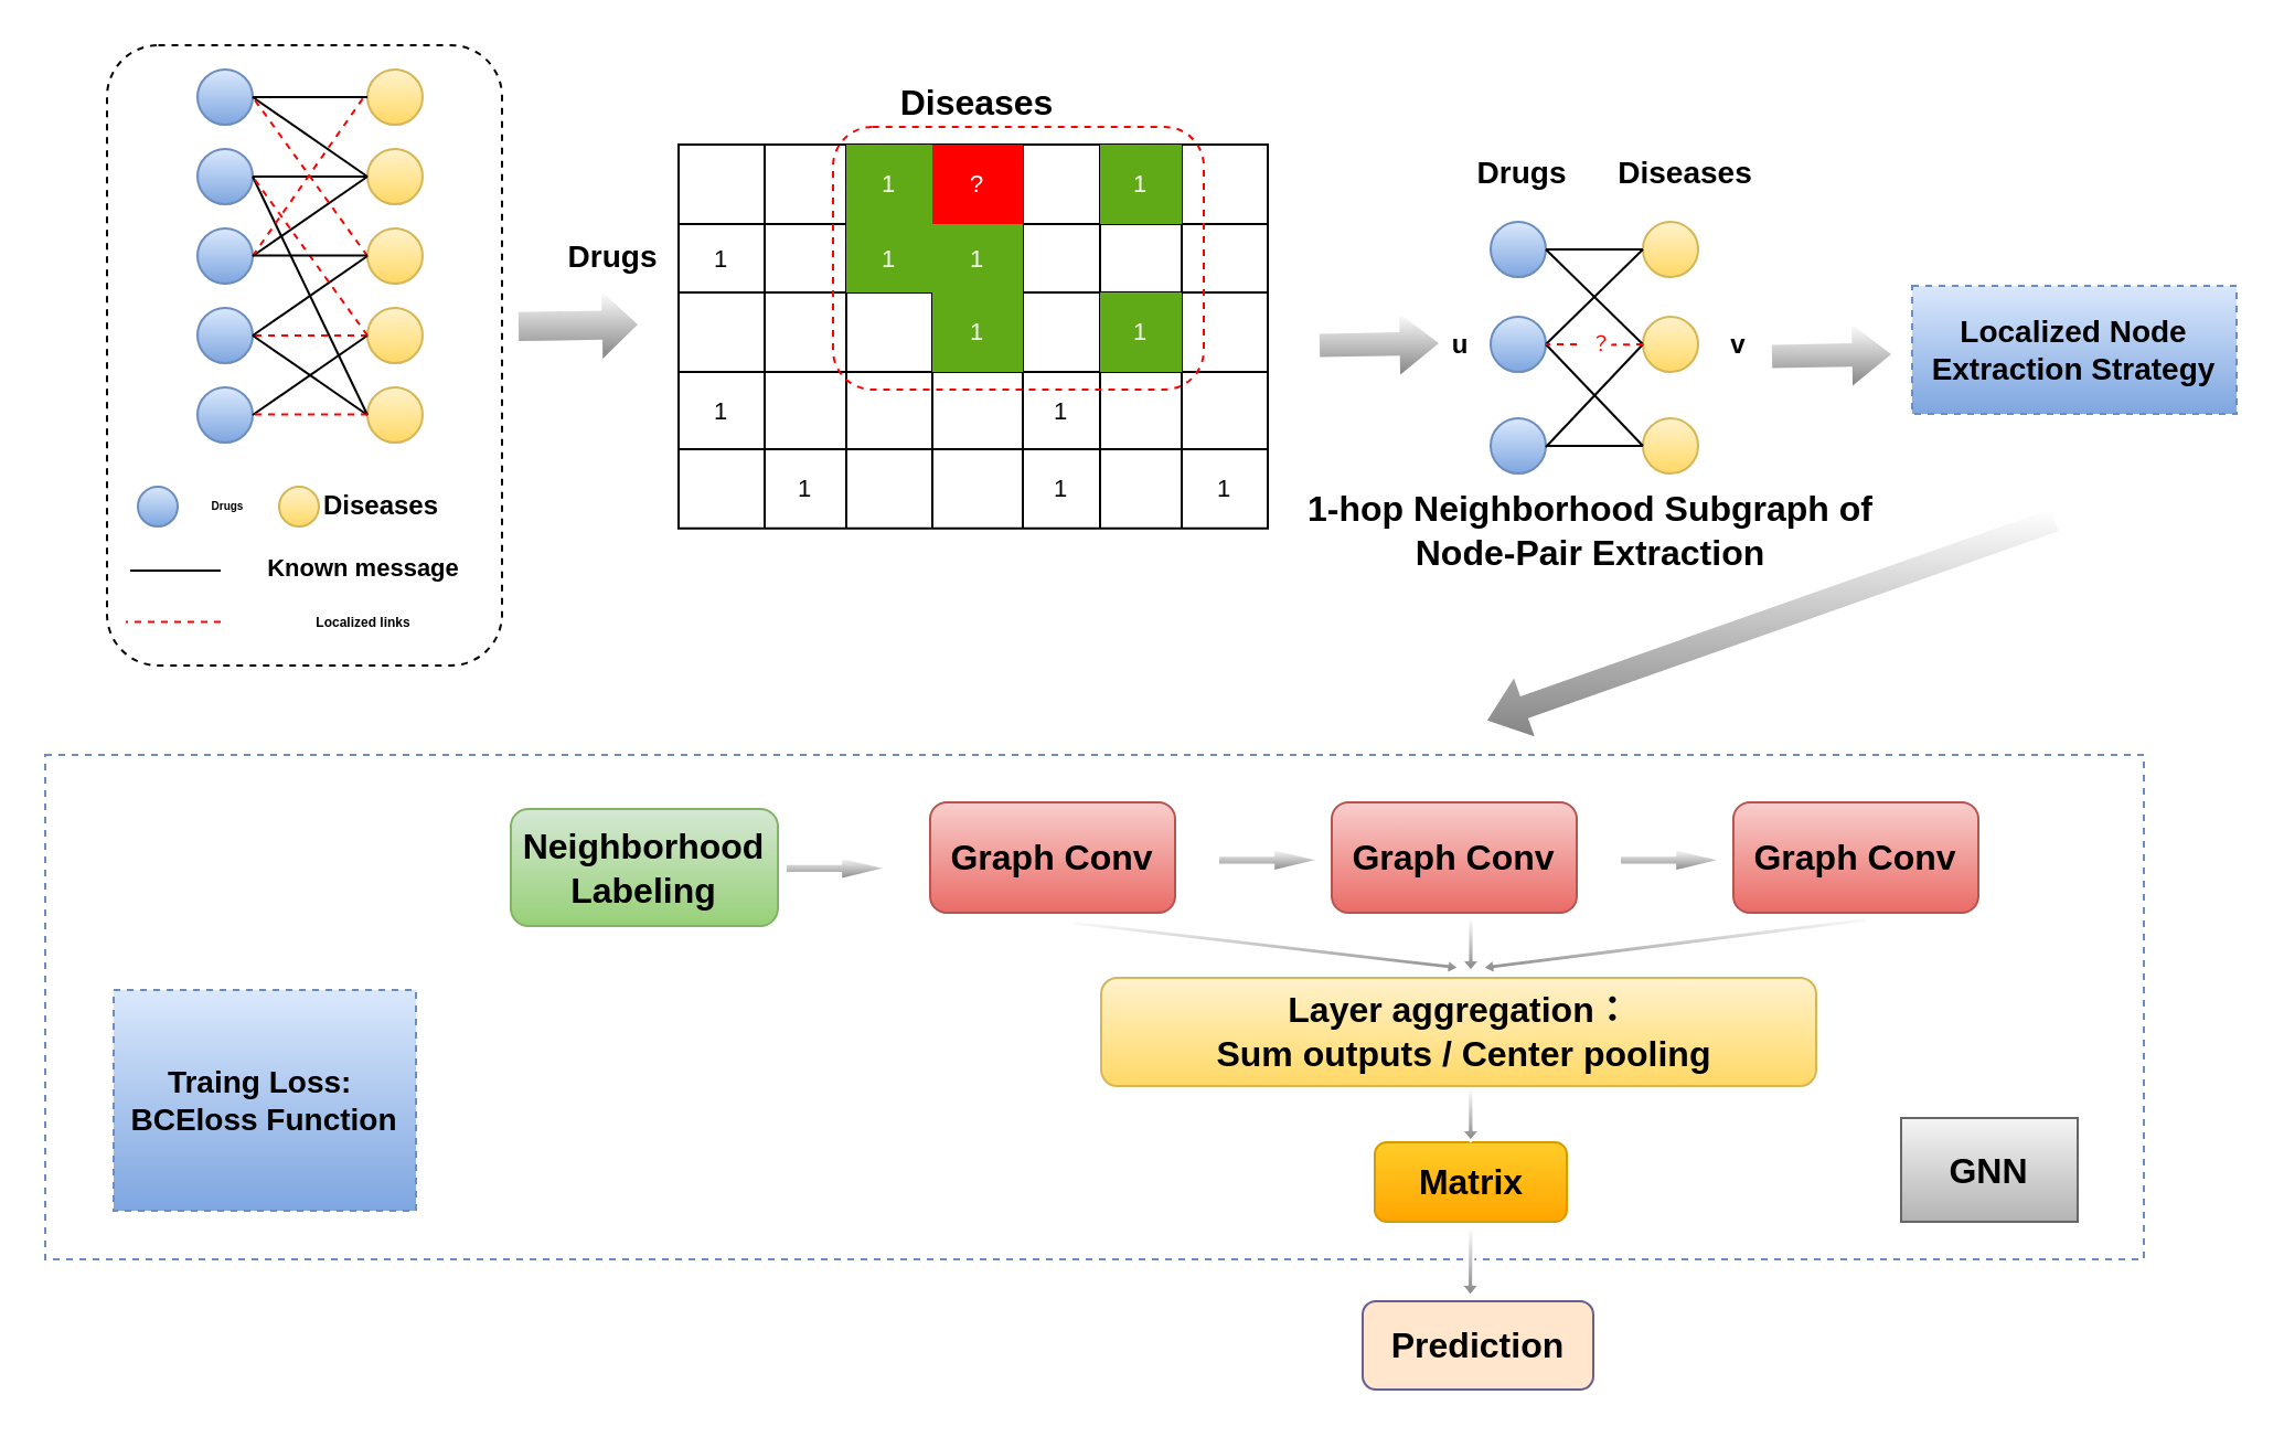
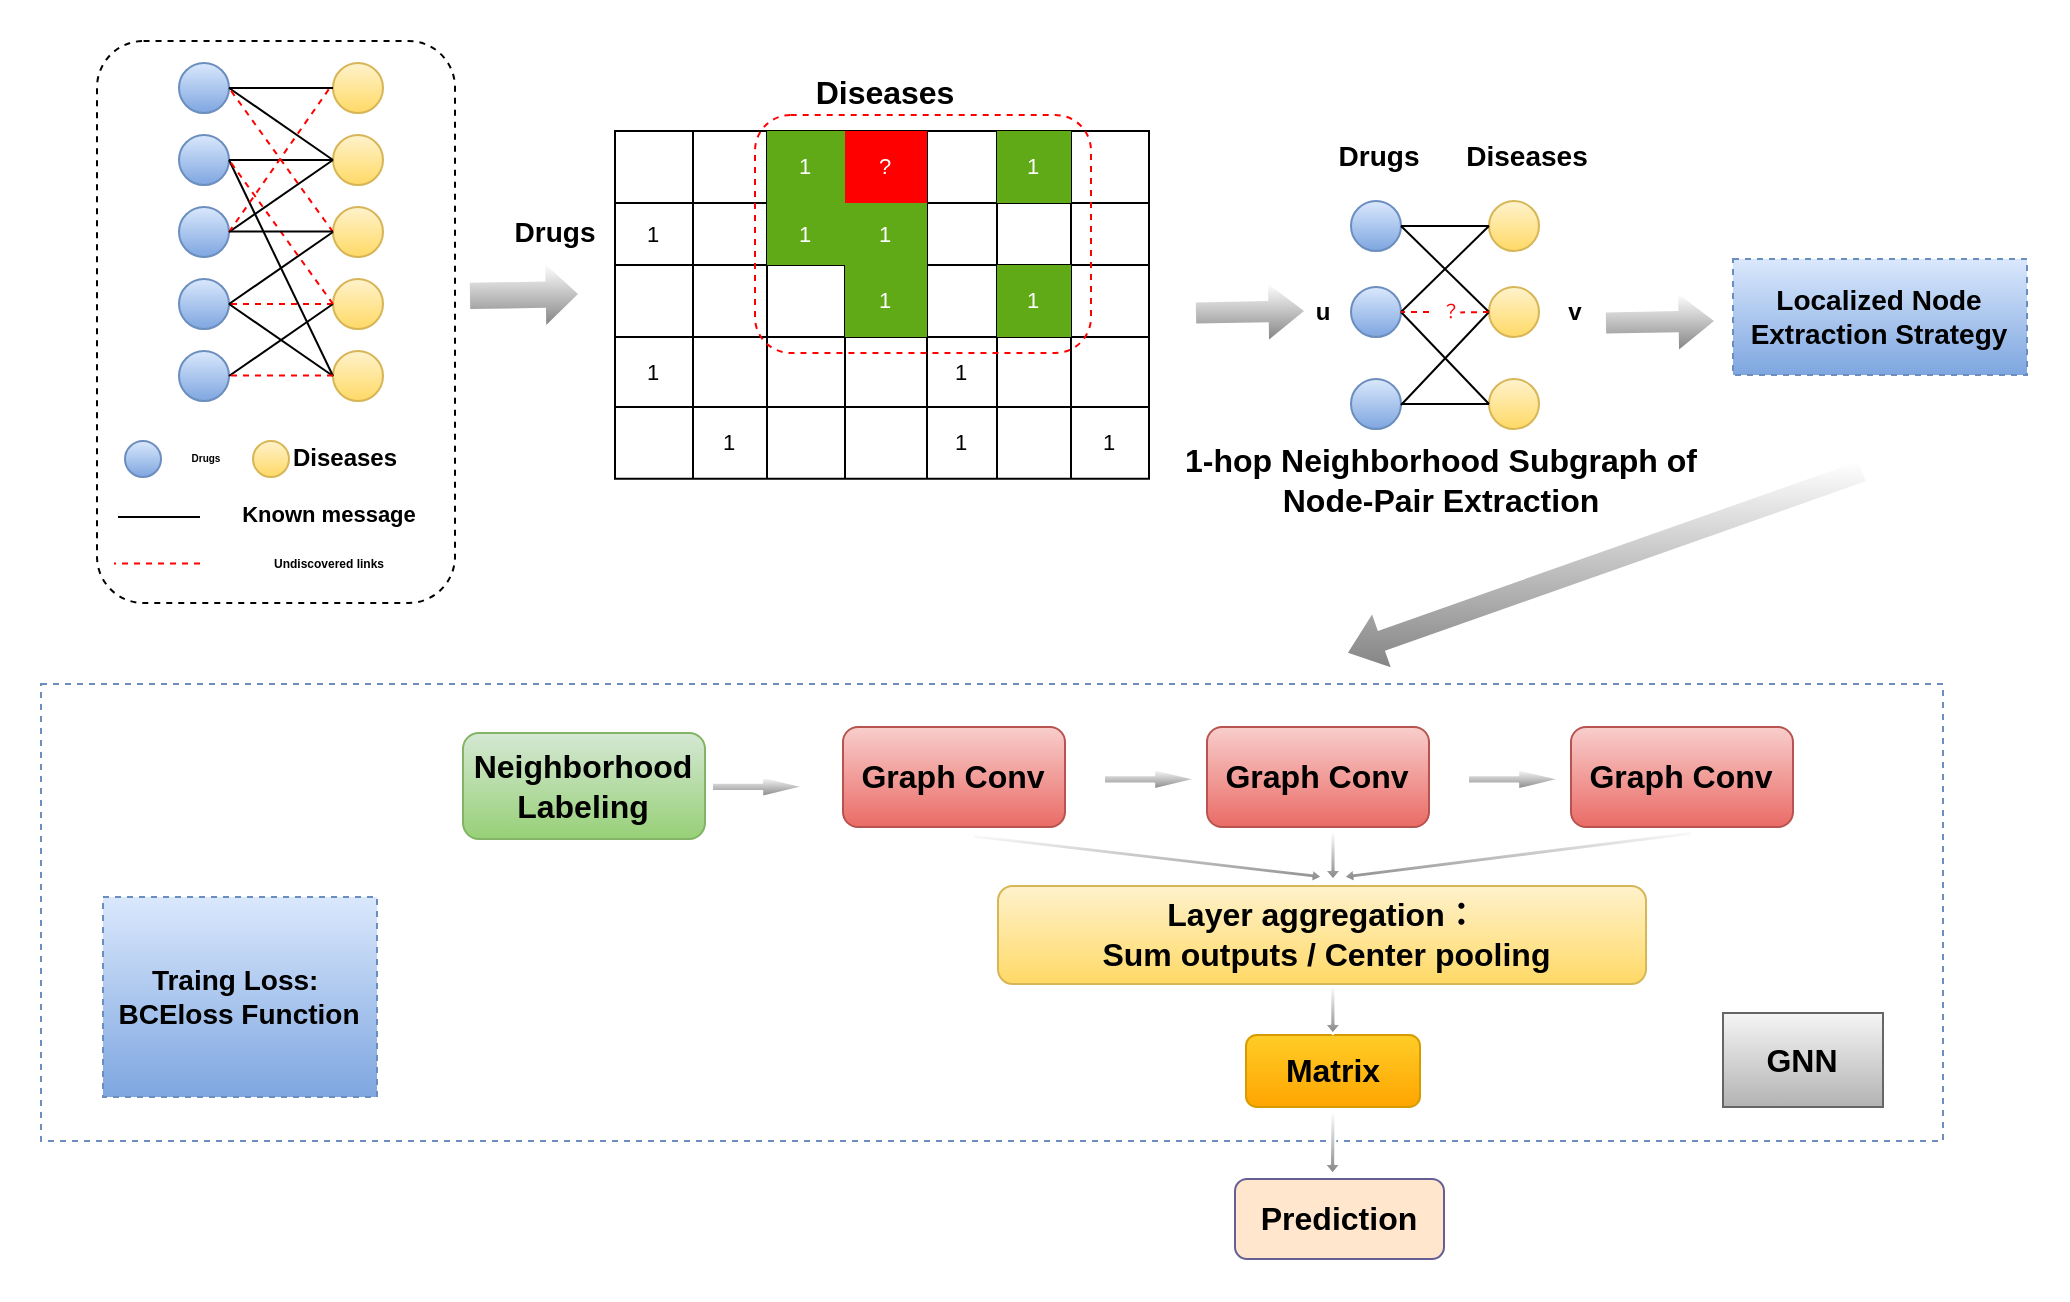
- <mxCell id="28" value="&lt;p&gt;&lt;font style=&quot;font-size: 6px&quot;&gt;&lt;b&gt;Localized links&lt;/b&gt;&lt;/font&gt;&lt;/p&gt;" style="text;html=1;align=center;verticalAlign=middle;resizable=0;points=[];autosize=1;strokeColor=none;fillColor=none;strokeWidth=1;" parent="1" vertex="1"><mxGeometry x="103.75" y="259" width="120" height="42" as="geometry" /></mxCell>
+ <mxCell id="28" value="&lt;p&gt;&lt;font style=&quot;font-size: 6px&quot;&gt;&lt;b&gt;Undiscovered links&lt;/b&gt;&lt;/font&gt;&lt;/p&gt;" style="text;html=1;align=center;verticalAlign=middle;resizable=0;points=[];autosize=1;strokeColor=none;fillColor=none;strokeWidth=1;" parent="1" vertex="1"><mxGeometry x="103.75" y="259" width="120" height="42" as="geometry" /></mxCell>
